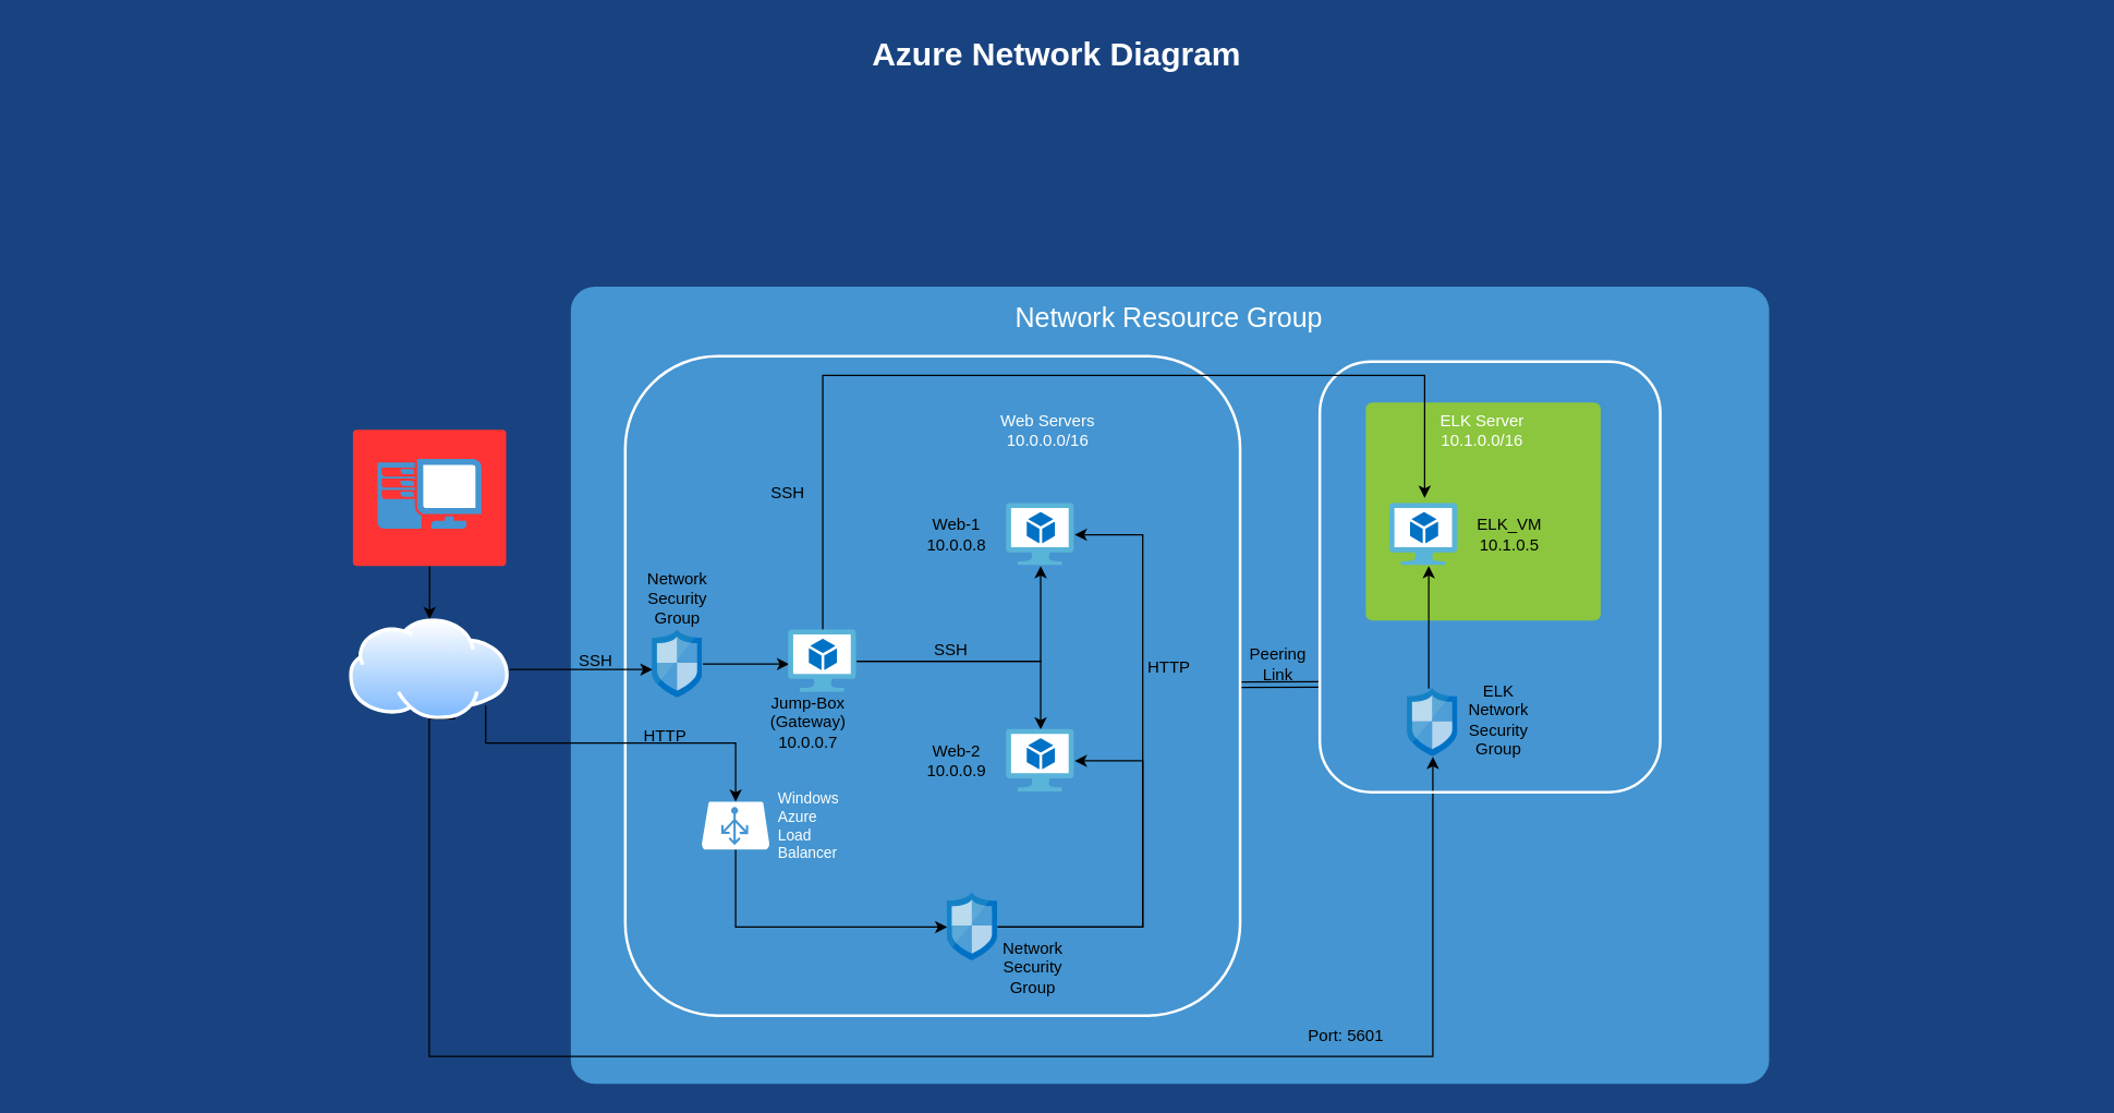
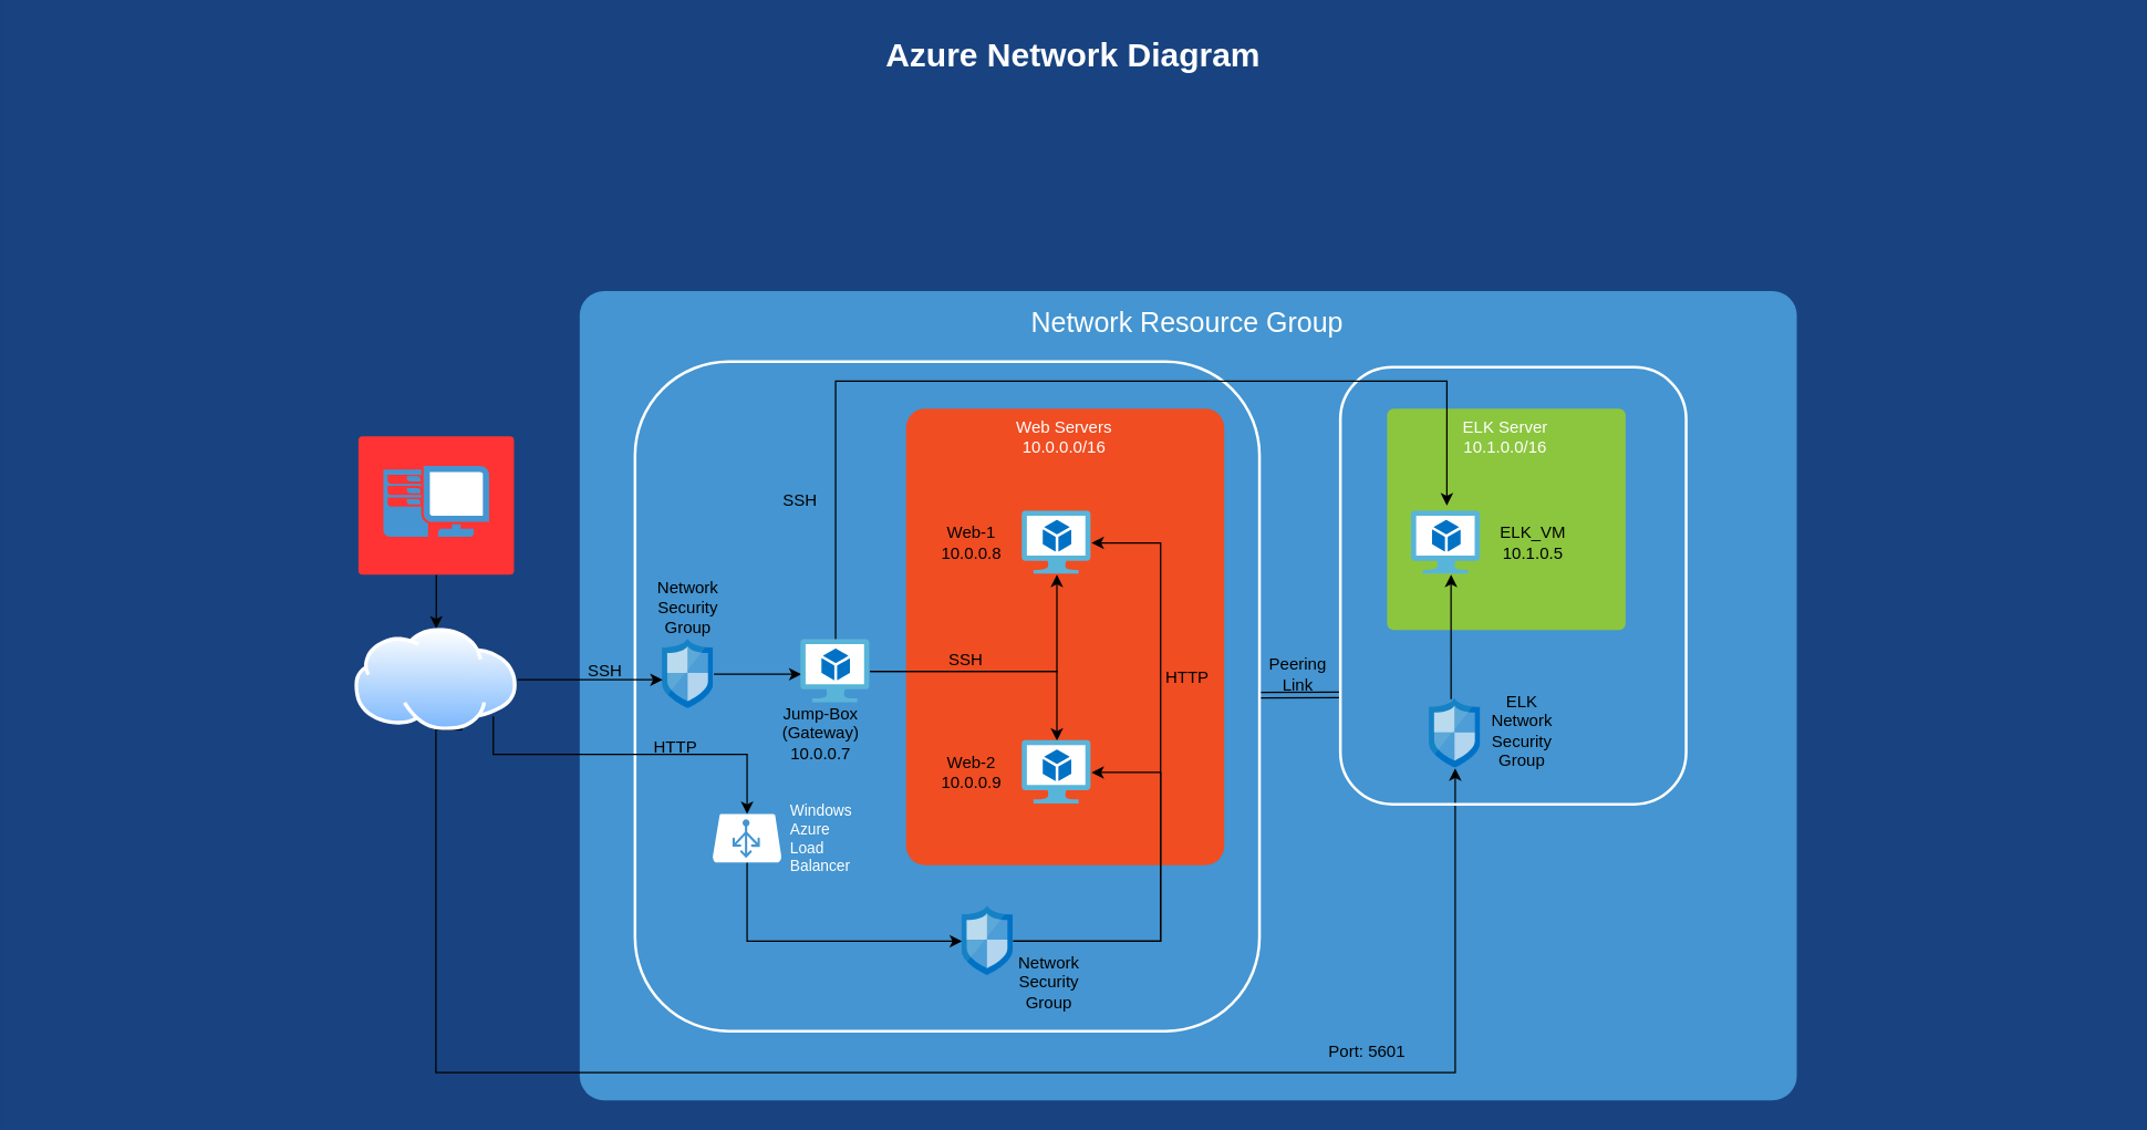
- <mxCell id="9" value="Web Servers&lt;br&gt;10.0.0.0/16" style="rounded=1;whiteSpace=wrap;html=1;shadow=0;strokeWidth=2;fillColor=#4495d1;fontSize=12;fontColor=#FFFFFF;align=center;strokeColor=none;arcSize=6;verticalAlign=top;" parent="1" vertex="1"><mxGeometry x="654.48" y="295" width="230" height="330" as="geometry" /></mxCell>
+ <mxCell id="9" value="Web Servers&lt;br&gt;10.0.0.0/16" style="rounded=1;whiteSpace=wrap;html=1;shadow=0;strokeWidth=2;fillColor=#F04D22;fontSize=12;fontColor=#FFFFFF;align=center;strokeColor=none;arcSize=6;verticalAlign=top;" parent="1" vertex="1"><mxGeometry x="654.48" y="295" width="230" height="330" as="geometry" /></mxCell>
